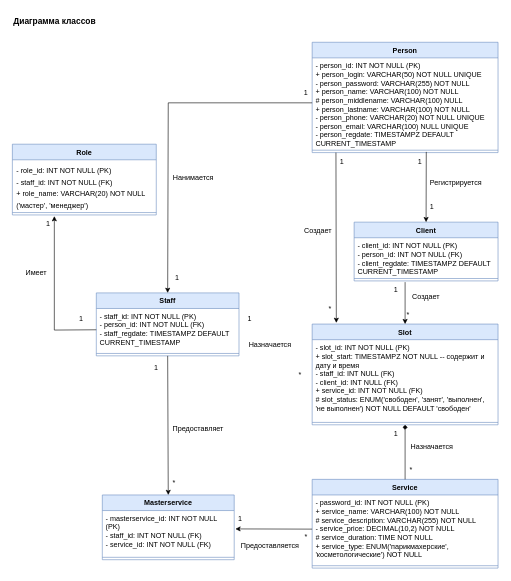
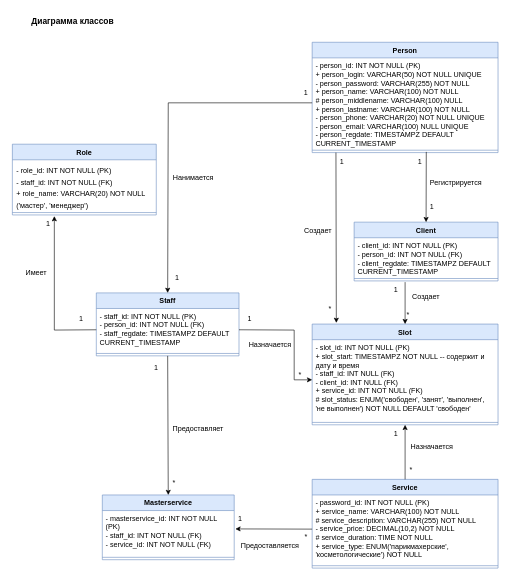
- <mxCell id="23" value="&lt;font style=&quot;font-size: 14px;&quot;&gt;&lt;b&gt;Диаграмма классов&lt;/b&gt;&lt;/font&gt;" style="text;html=1;align=left;verticalAlign=middle;whiteSpace=wrap;rounded=0;" parent="1" vertex="1"><mxGeometry x="20" y="20" width="220" height="30" as="geometry" /></mxCell>
+ <mxCell id="23" value="&lt;font style=&quot;font-size: 14px;&quot;&gt;&lt;b&gt;Диаграмма классов&lt;/b&gt;&lt;/font&gt;" style="text;html=1;align=left;verticalAlign=middle;whiteSpace=wrap;rounded=0;" parent="1" vertex="1"><mxGeometry x="50" y="20" width="220" height="30" as="geometry" /></mxCell>
+ <mxCell id="44" value="" style="endArrow=classic;html=1;rounded=0;exitX=1;exitY=0.5;exitDx=0;exitDy=0;entryX=0;entryY=0.5;entryDx=0;entryDy=0;" parent="1" source="12" target="18" edge="1"><mxGeometry width="50" height="50" relative="1" as="geometry"><mxPoint x="450.32" y="540" as="sourcePoint" /><mxPoint x="450.32" y="824" as="targetPoint" /><Array as="points"><mxPoint x="490" y="550" /><mxPoint x="490" y="633" /></Array></mxGeometry></mxCell>
- <mxCell id="56" value="" style="endArrow=diamond;html=1;rounded=0;exitX=0.5;exitY=0;exitDx=0;exitDy=0;entryX=0.5;entryY=1;entryDx=0;entryDy=0;" parent="1" source="20" target="17" edge="1"><mxGeometry width="50" height="50" relative="1" as="geometry"><mxPoint x="608.02" y="760.36" as="sourcePoint" /><mxPoint x="480.02" y="760.36" as="targetPoint" /></mxGeometry></mxCell>
+ <mxCell id="56" value="" style="endArrow=classic;html=1;rounded=0;exitX=0.5;exitY=0;exitDx=0;exitDy=0;entryX=0.5;entryY=1;entryDx=0;entryDy=0;" parent="1" source="20" target="17" edge="1"><mxGeometry width="50" height="50" relative="1" as="geometry"><mxPoint x="608.02" y="760.36" as="sourcePoint" /><mxPoint x="480.02" y="760.36" as="targetPoint" /></mxGeometry></mxCell>
